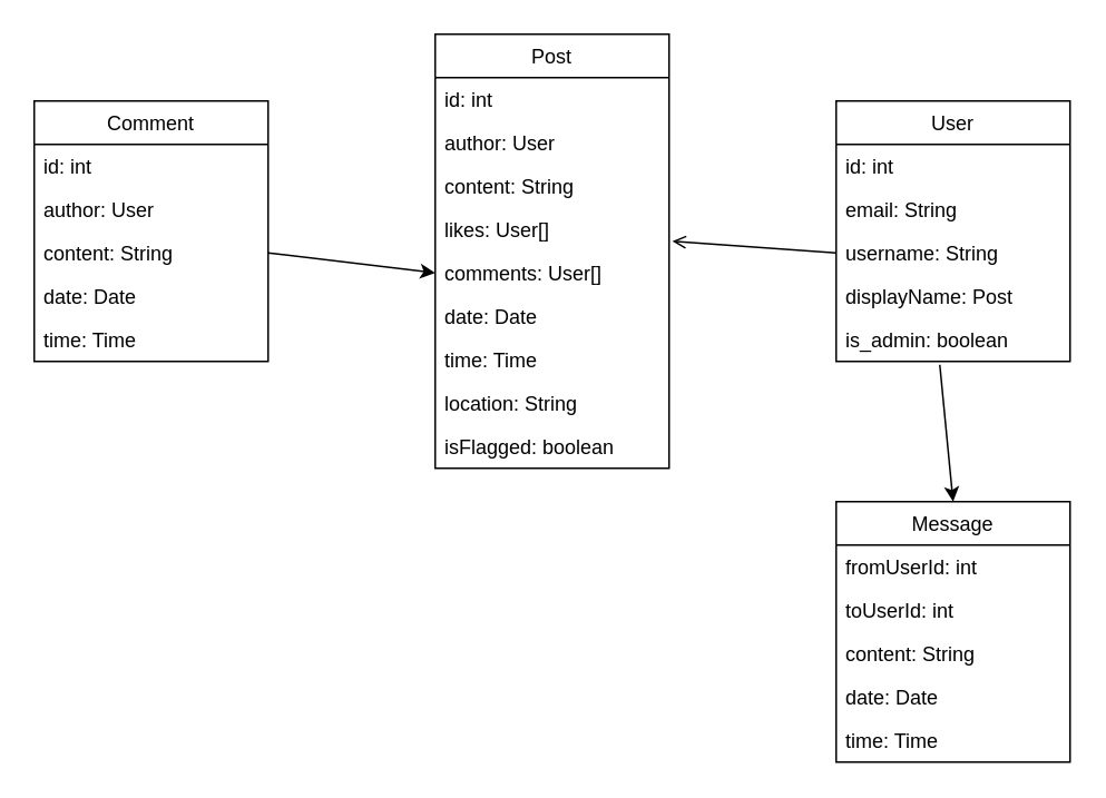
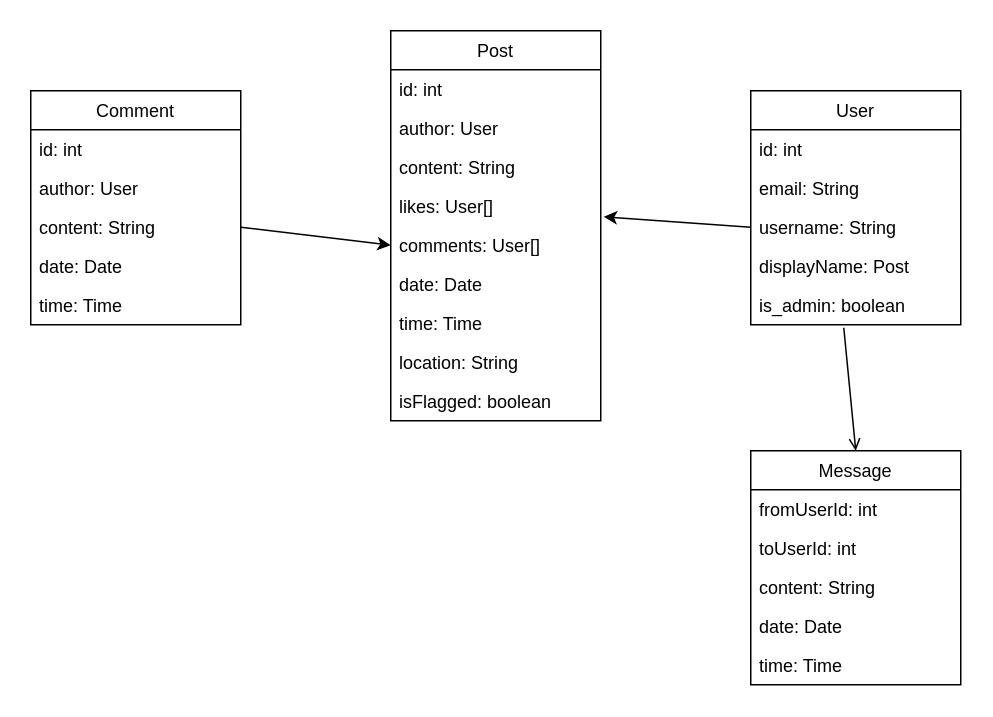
- <mxCell id="24" value="" style="endArrow=open;html=1;exitX=0;exitY=0.5;exitDx=0;exitDy=0;entryX=1.014;entryY=0.769;entryDx=0;entryDy=0;entryPerimeter=0;" parent="1" source="15" target="6" edge="1"><mxGeometry width="50" height="50" relative="1" as="geometry"><mxPoint x="330" y="320" as="sourcePoint" /><mxPoint x="380" y="270" as="targetPoint" /></mxGeometry></mxCell>
+ <mxCell id="24" value="" style="endArrow=classic;html=1;exitX=0;exitY=0.5;exitDx=0;exitDy=0;entryX=1.014;entryY=0.769;entryDx=0;entryDy=0;entryPerimeter=0;" parent="1" source="15" target="6" edge="1"><mxGeometry width="50" height="50" relative="1" as="geometry"><mxPoint x="330" y="320" as="sourcePoint" /><mxPoint x="380" y="270" as="targetPoint" /></mxGeometry></mxCell>
- <mxCell id="32" value="" style="endArrow=classic;html=1;exitX=0.443;exitY=1.077;exitDx=0;exitDy=0;exitPerimeter=0;entryX=0.5;entryY=0;entryDx=0;entryDy=0;" parent="1" source="17" target="26" edge="1"><mxGeometry width="50" height="50" relative="1" as="geometry"><mxPoint x="330" y="320" as="sourcePoint" /><mxPoint x="380" y="270" as="targetPoint" /></mxGeometry></mxCell>
+ <mxCell id="32" value="" style="endArrow=open;html=1;exitX=0.443;exitY=1.077;exitDx=0;exitDy=0;exitPerimeter=0;entryX=0.5;entryY=0;entryDx=0;entryDy=0;" parent="1" source="17" target="26" edge="1"><mxGeometry width="50" height="50" relative="1" as="geometry"><mxPoint x="330" y="320" as="sourcePoint" /><mxPoint x="380" y="270" as="targetPoint" /></mxGeometry></mxCell>
